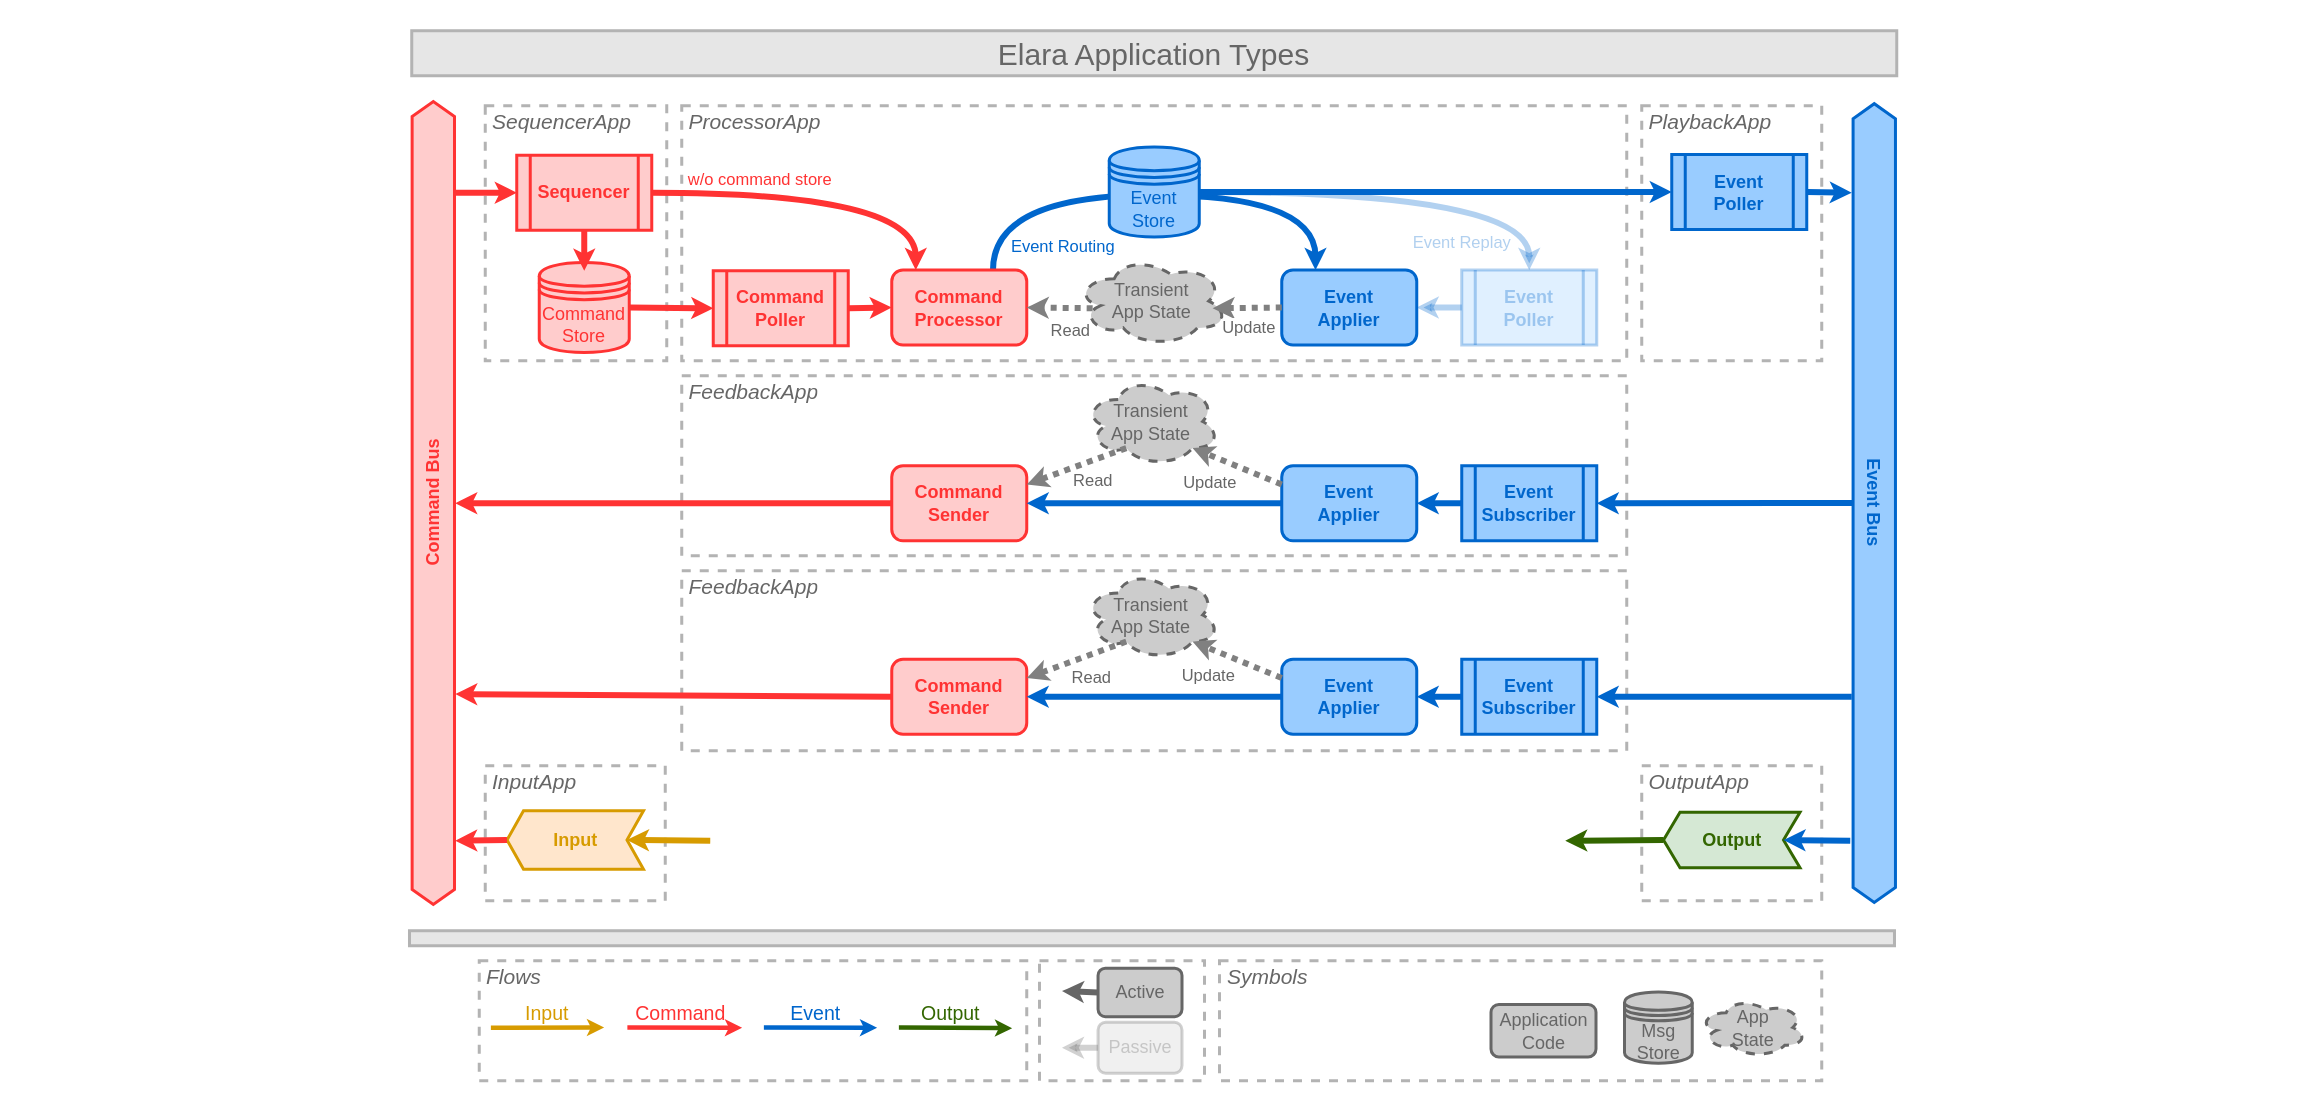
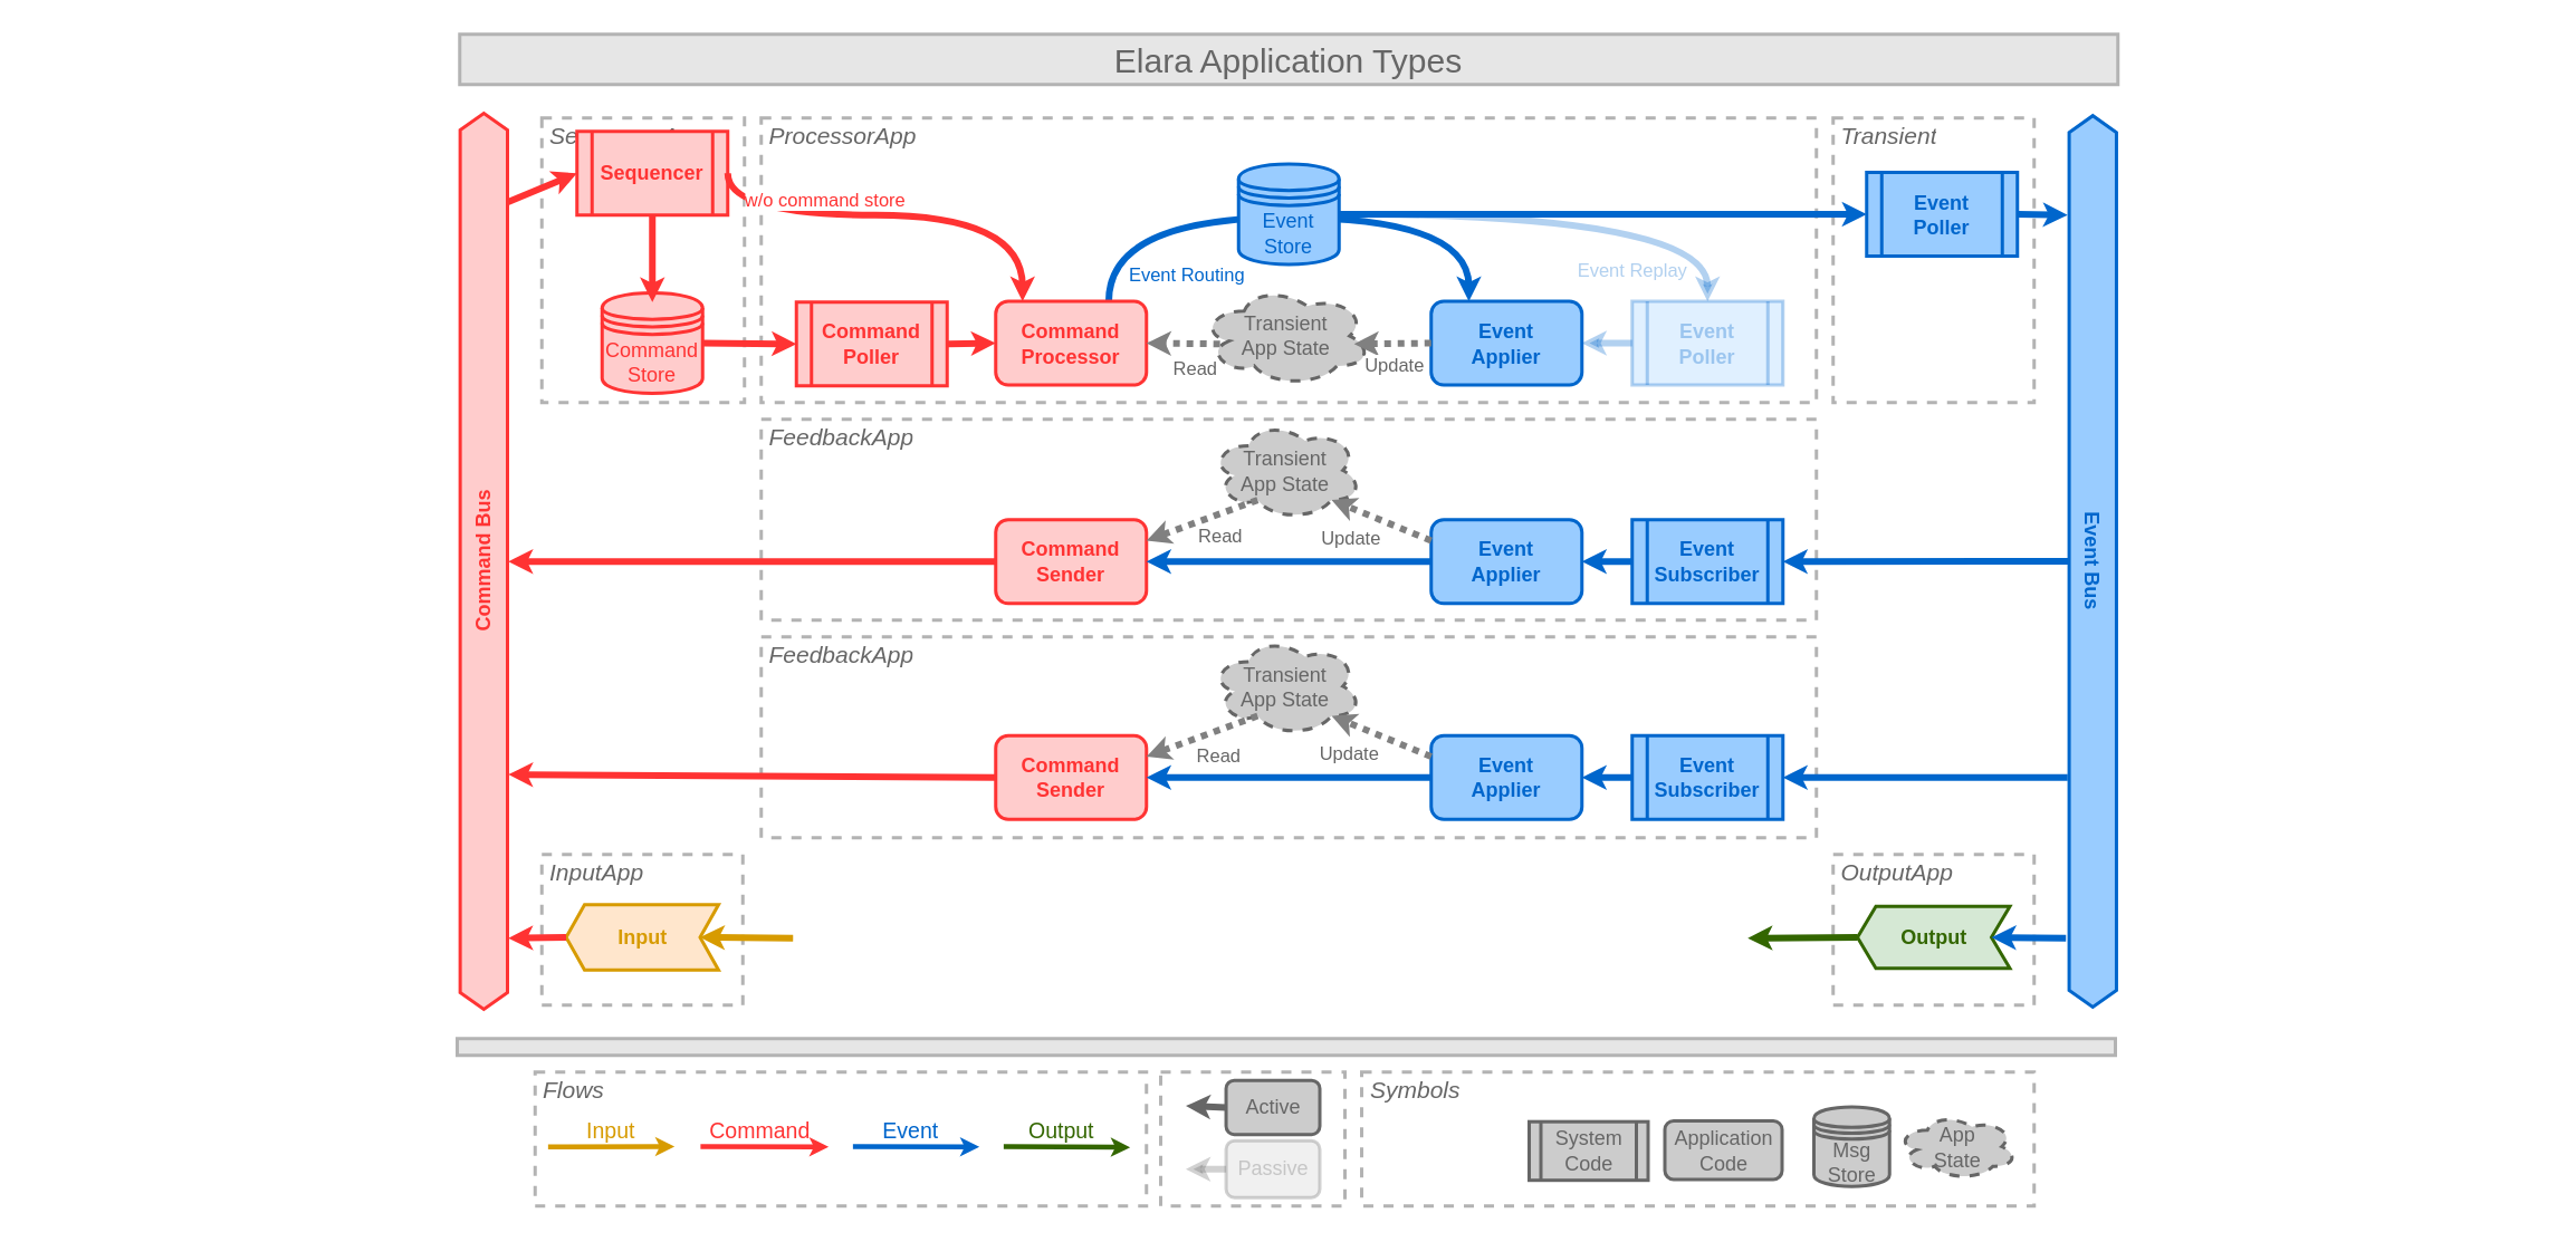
- <mxCell id="2" value="&lt;h1 style=&quot;font-size: 14px&quot;&gt;&lt;span style=&quot;font-weight: 400&quot;&gt;PlaybackApp&lt;/span&gt;&lt;/h1&gt;" style="text;html=1;spacing=5;spacingTop=-16;whiteSpace=wrap;overflow=hidden;rounded=0;dashed=1;fontSize=14;fontColor=#666666;align=left;fontStyle=2;strokeWidth=2;strokeColor=#B3B3B3;" parent="1" vertex="1"><mxGeometry x="1094" y="70" width="120" height="170" as="geometry" /></mxCell>
+ <mxCell id="2" value="&lt;h1 style=&quot;font-size: 14px&quot;&gt;&lt;span style=&quot;font-weight: 400&quot;&gt;Transient&lt;/span&gt;&lt;/h1&gt;" style="text;html=1;spacing=5;spacingTop=-16;whiteSpace=wrap;overflow=hidden;rounded=0;dashed=1;fontSize=14;fontColor=#666666;align=left;fontStyle=2;strokeWidth=2;strokeColor=#B3B3B3;" parent="1" vertex="1"><mxGeometry x="1094" y="70" width="120" height="170" as="geometry" /></mxCell>
- <mxCell id="12" value="&lt;b&gt;Sequencer&lt;/b&gt;" style="shape=process;whiteSpace=wrap;html=1;backgroundOutline=1;strokeColor=#FF3333;strokeWidth=2;fillColor=#FFCCCC;align=center;fontColor=#FF3333;" parent="1" vertex="1"><mxGeometry x="344" y="103" width="90" height="50" as="geometry" /></mxCell>
+ <mxCell id="12" value="&lt;b&gt;Sequencer&lt;/b&gt;" style="shape=process;whiteSpace=wrap;html=1;backgroundOutline=1;strokeColor=#FF3333;strokeWidth=2;fillColor=#FFCCCC;align=center;fontColor=#FF3333;" parent="1" vertex="1"><mxGeometry x="344" y="78" width="90" height="50" as="geometry" /></mxCell>
+ <mxCell id="70" value="&lt;span&gt;System&lt;br&gt;&lt;/span&gt;Code" style="shape=process;whiteSpace=wrap;html=1;backgroundOutline=1;strokeWidth=2;align=center;fontStyle=0;strokeColor=#666666;fillColor=#CCCCCC;fontColor=#666666;" parent="1" vertex="1"><mxGeometry x="912.5" y="669.63" width="71" height="35" as="geometry" /></mxCell>
